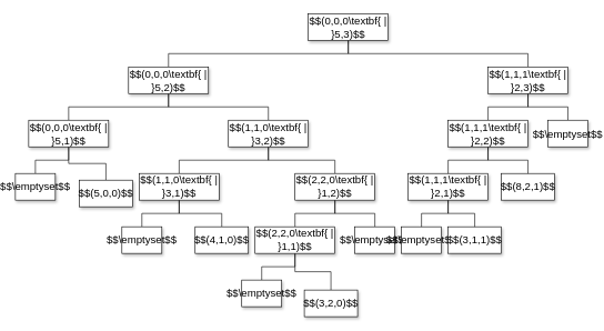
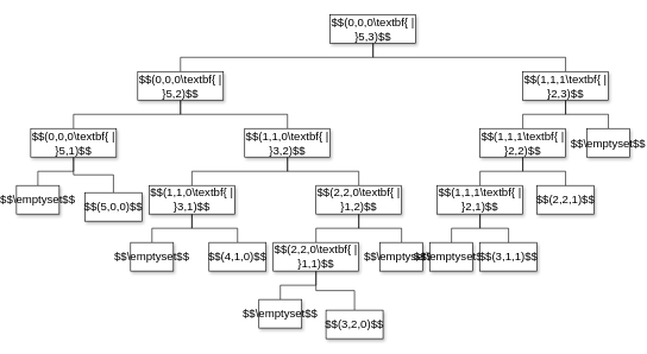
- <mxCell id="38" value="$$(8,2,1)$$" style="text;html=1;strokeColor=default;fillColor=default;align=center;verticalAlign=middle;whiteSpace=wrap;rounded=0;shadow=1;glass=0;labelBackgroundColor=none;labelBorderColor=none;fontFamily=Helvetica;fontSize=16;" parent="1" vertex="1"><mxGeometry x="750" y="260" width="80" height="40" as="geometry" /></mxCell>
+ <mxCell id="38" value="$$(2,2,1)$$" style="text;html=1;strokeColor=default;fillColor=default;align=center;verticalAlign=middle;whiteSpace=wrap;rounded=0;shadow=1;glass=0;labelBackgroundColor=none;labelBorderColor=none;fontFamily=Helvetica;fontSize=16;" parent="1" vertex="1"><mxGeometry x="750" y="260" width="80" height="40" as="geometry" /></mxCell>
